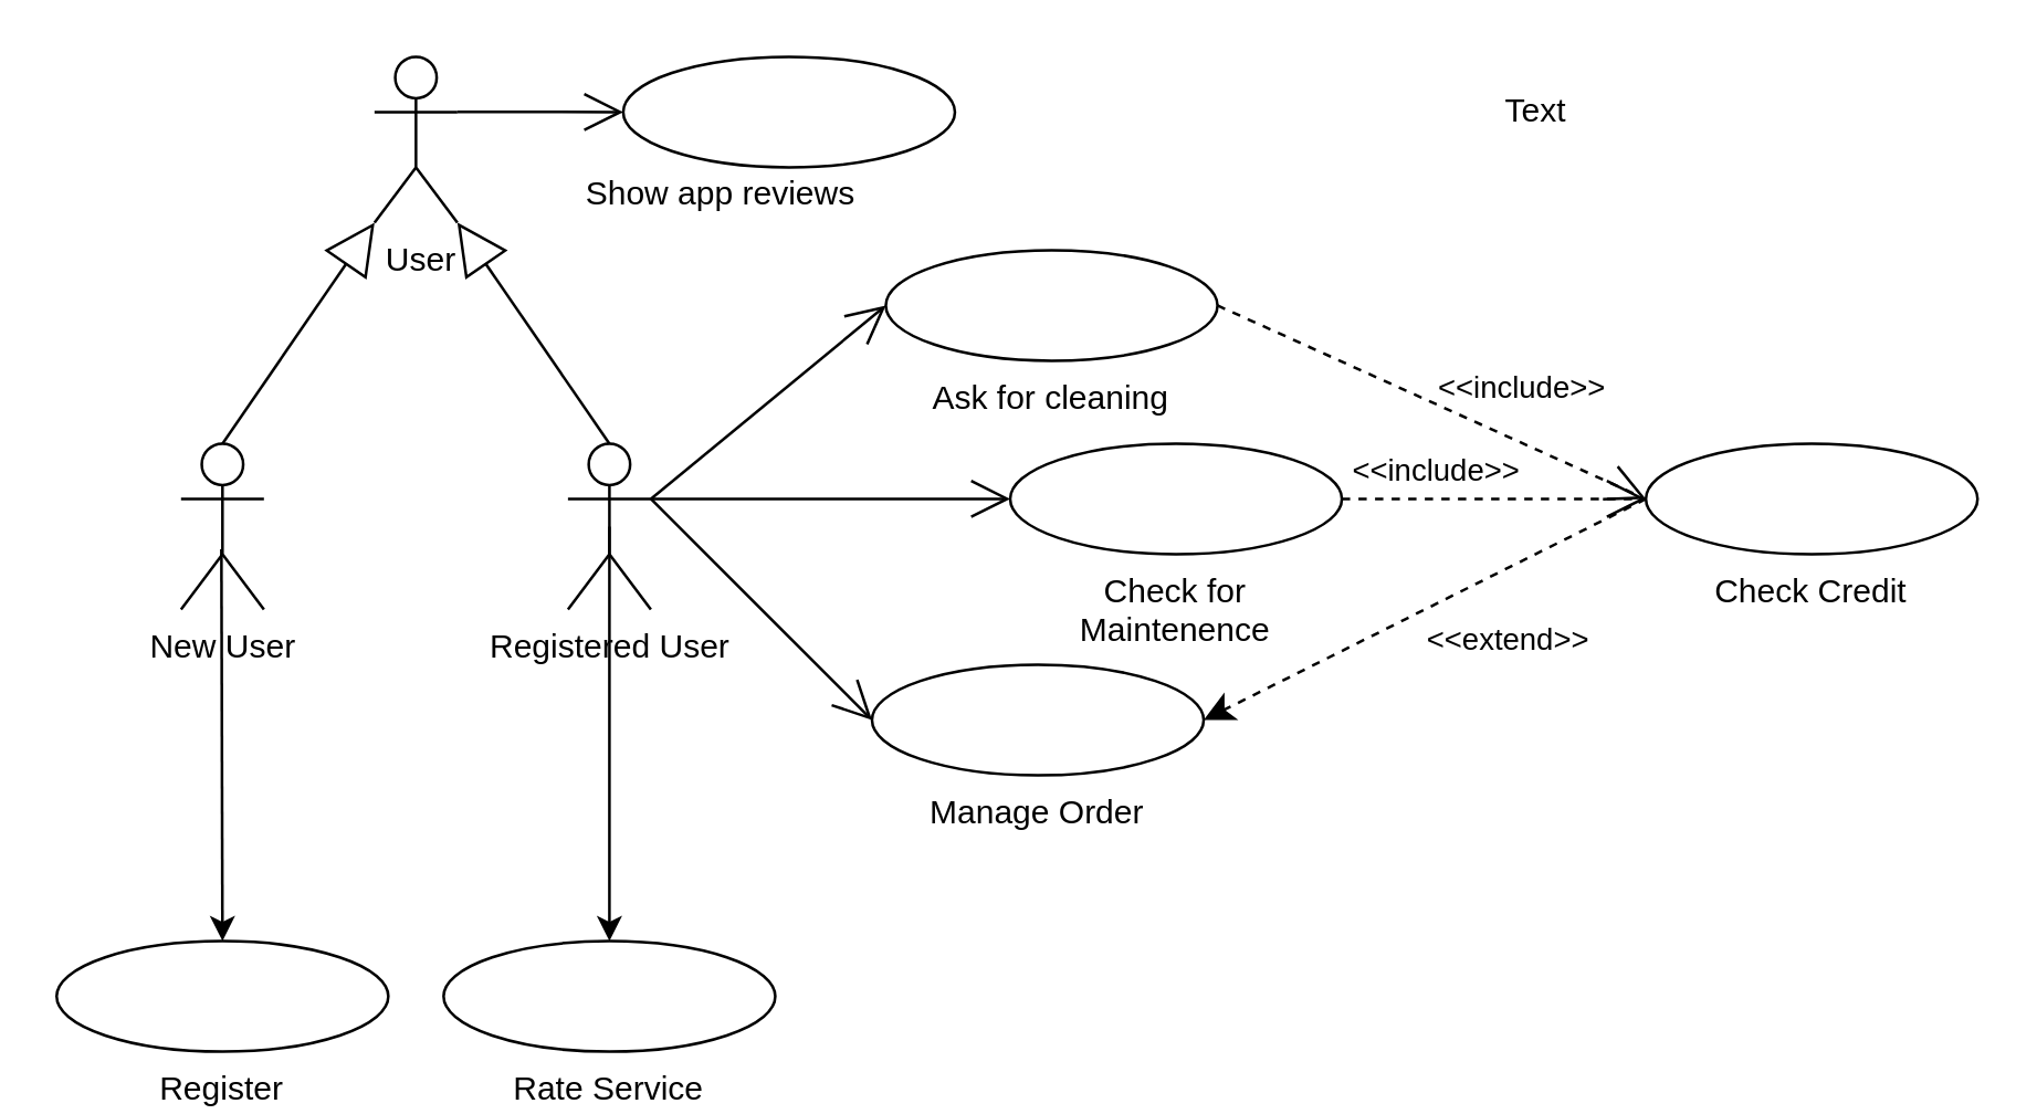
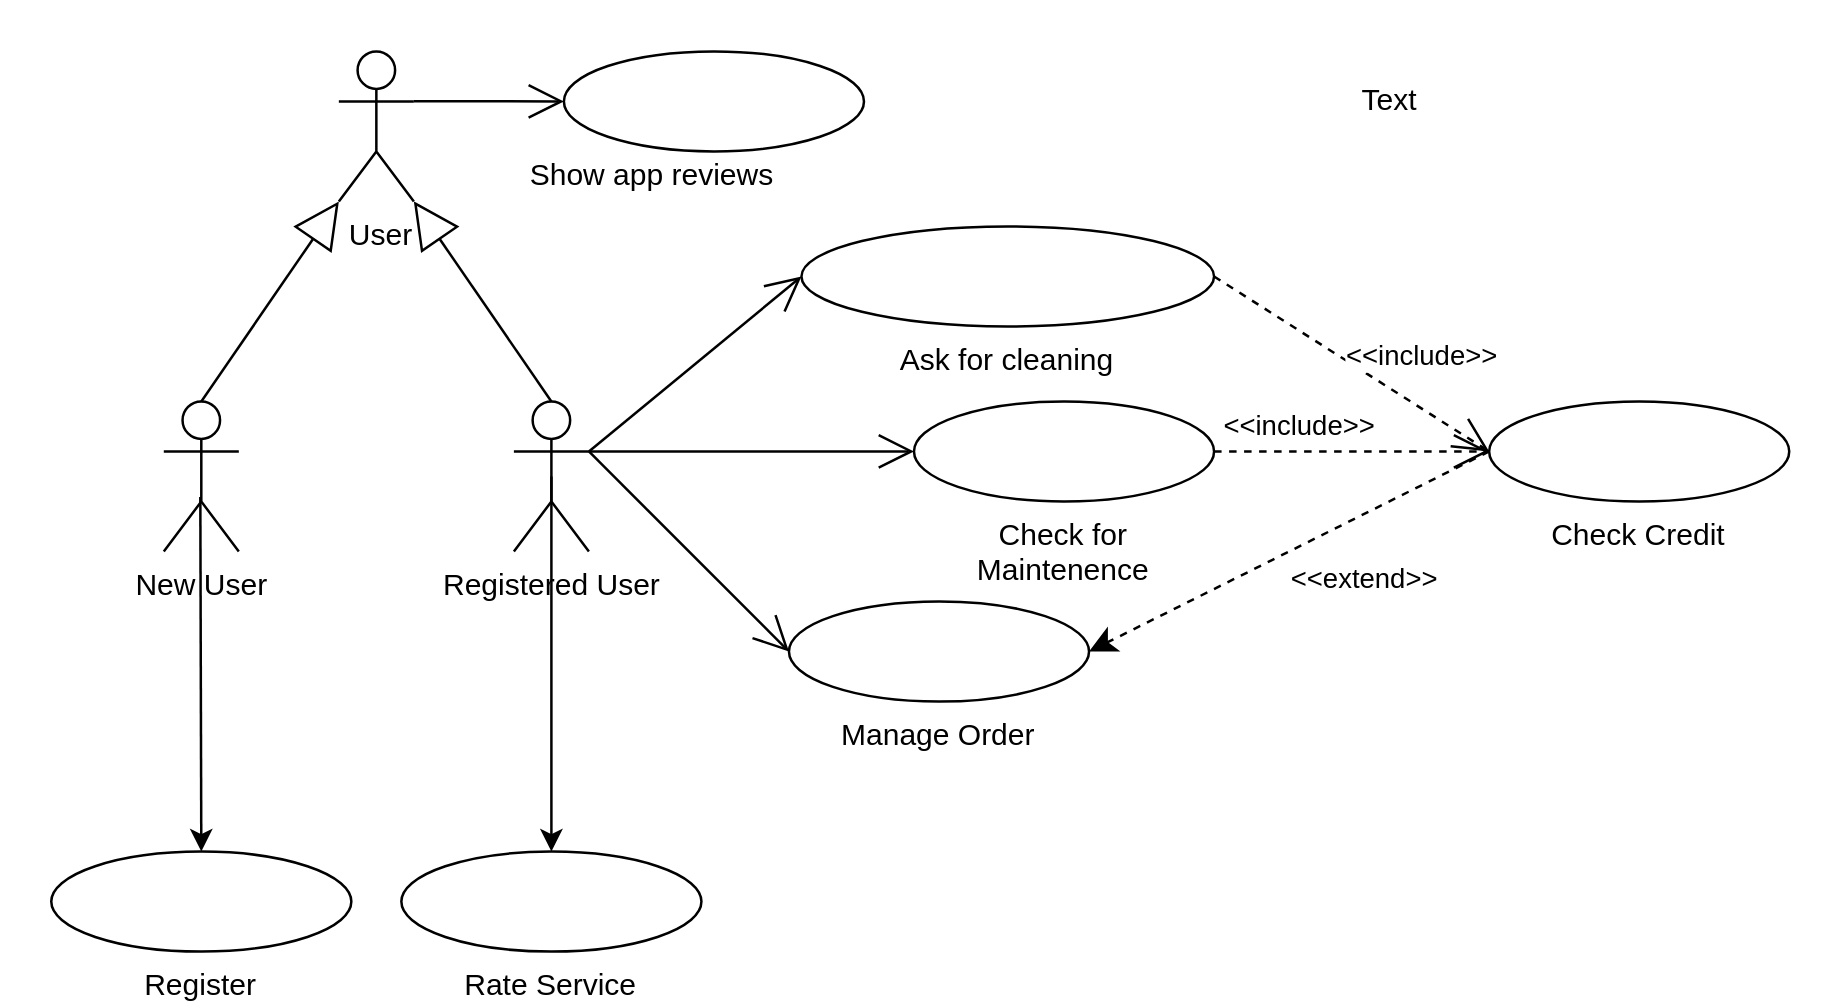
- <mxCell id="6" value="Ask for cleaning" style="ellipse;whiteSpace=wrap;html=1;verticalAlign=top;labelPosition=center;verticalLabelPosition=bottom;align=center;movable=1;" parent="1" vertex="1"><mxGeometry x="320" y="90" width="120" height="40" as="geometry" /></mxCell>
+ <mxCell id="6" value="Ask for cleaning" style="ellipse;whiteSpace=wrap;html=1;verticalAlign=top;labelPosition=center;verticalLabelPosition=bottom;align=center;movable=1;" parent="1" vertex="1"><mxGeometry x="320" y="90" width="165" height="40" as="geometry" /></mxCell>
